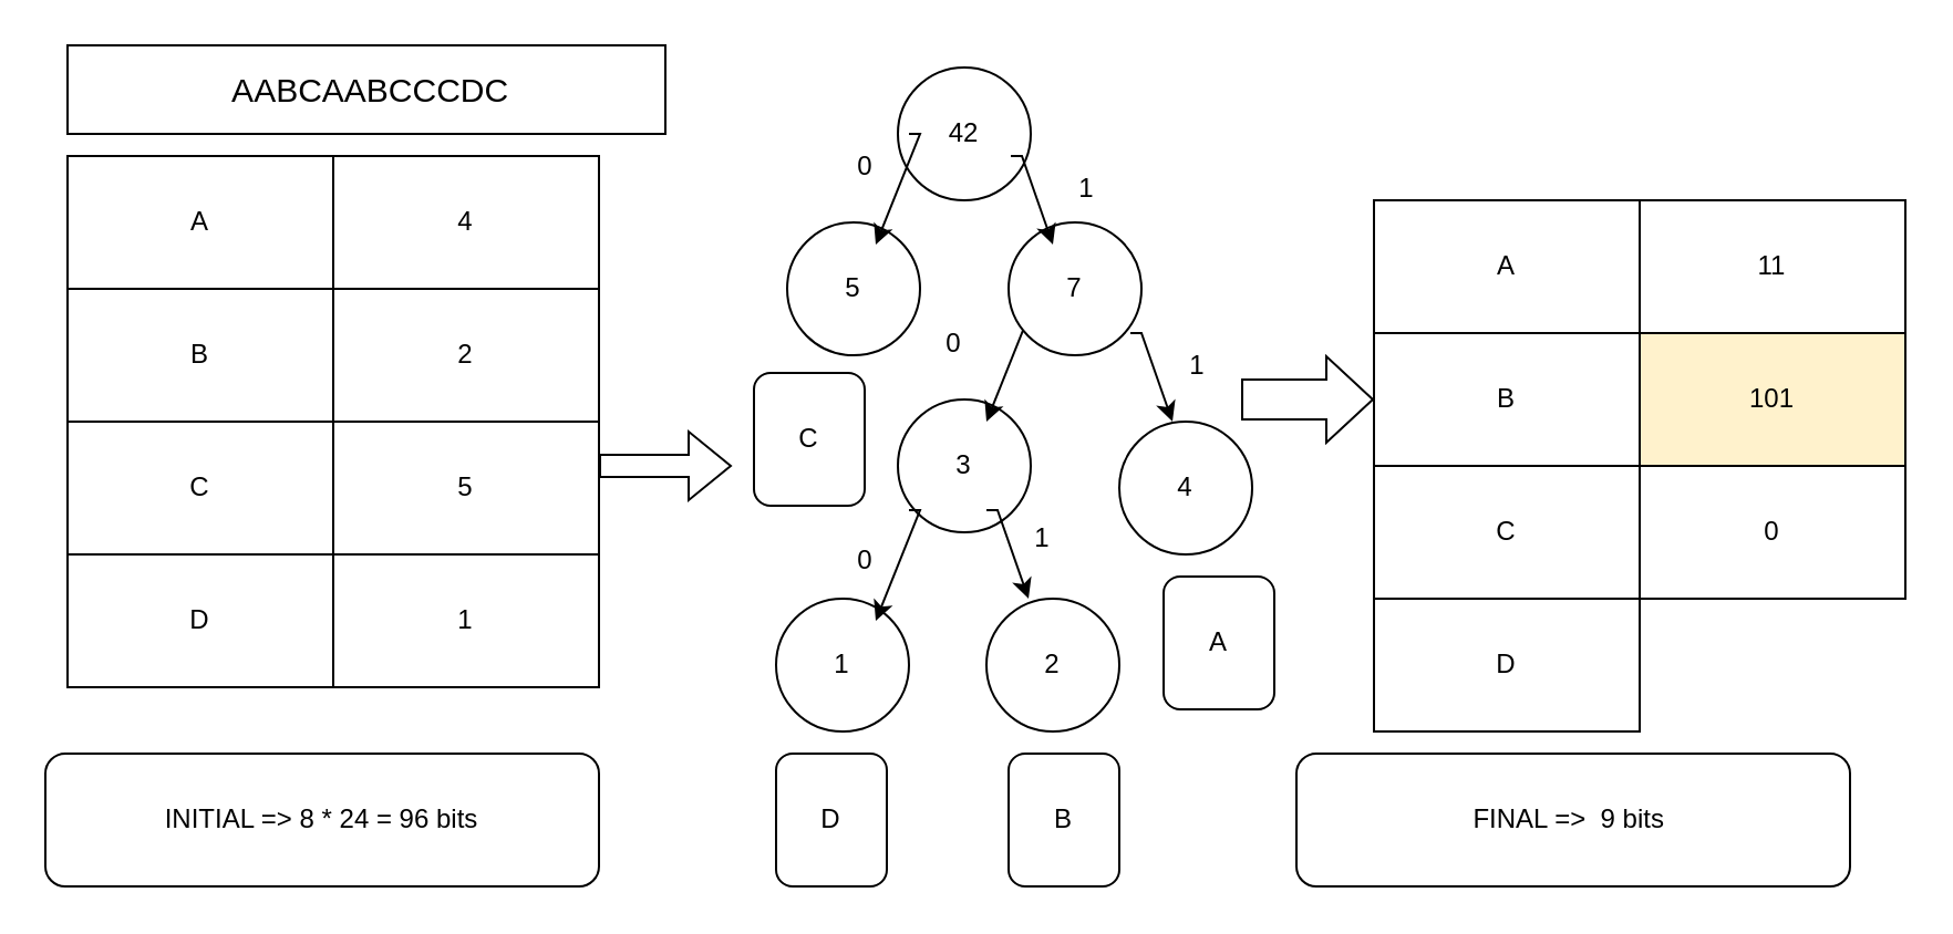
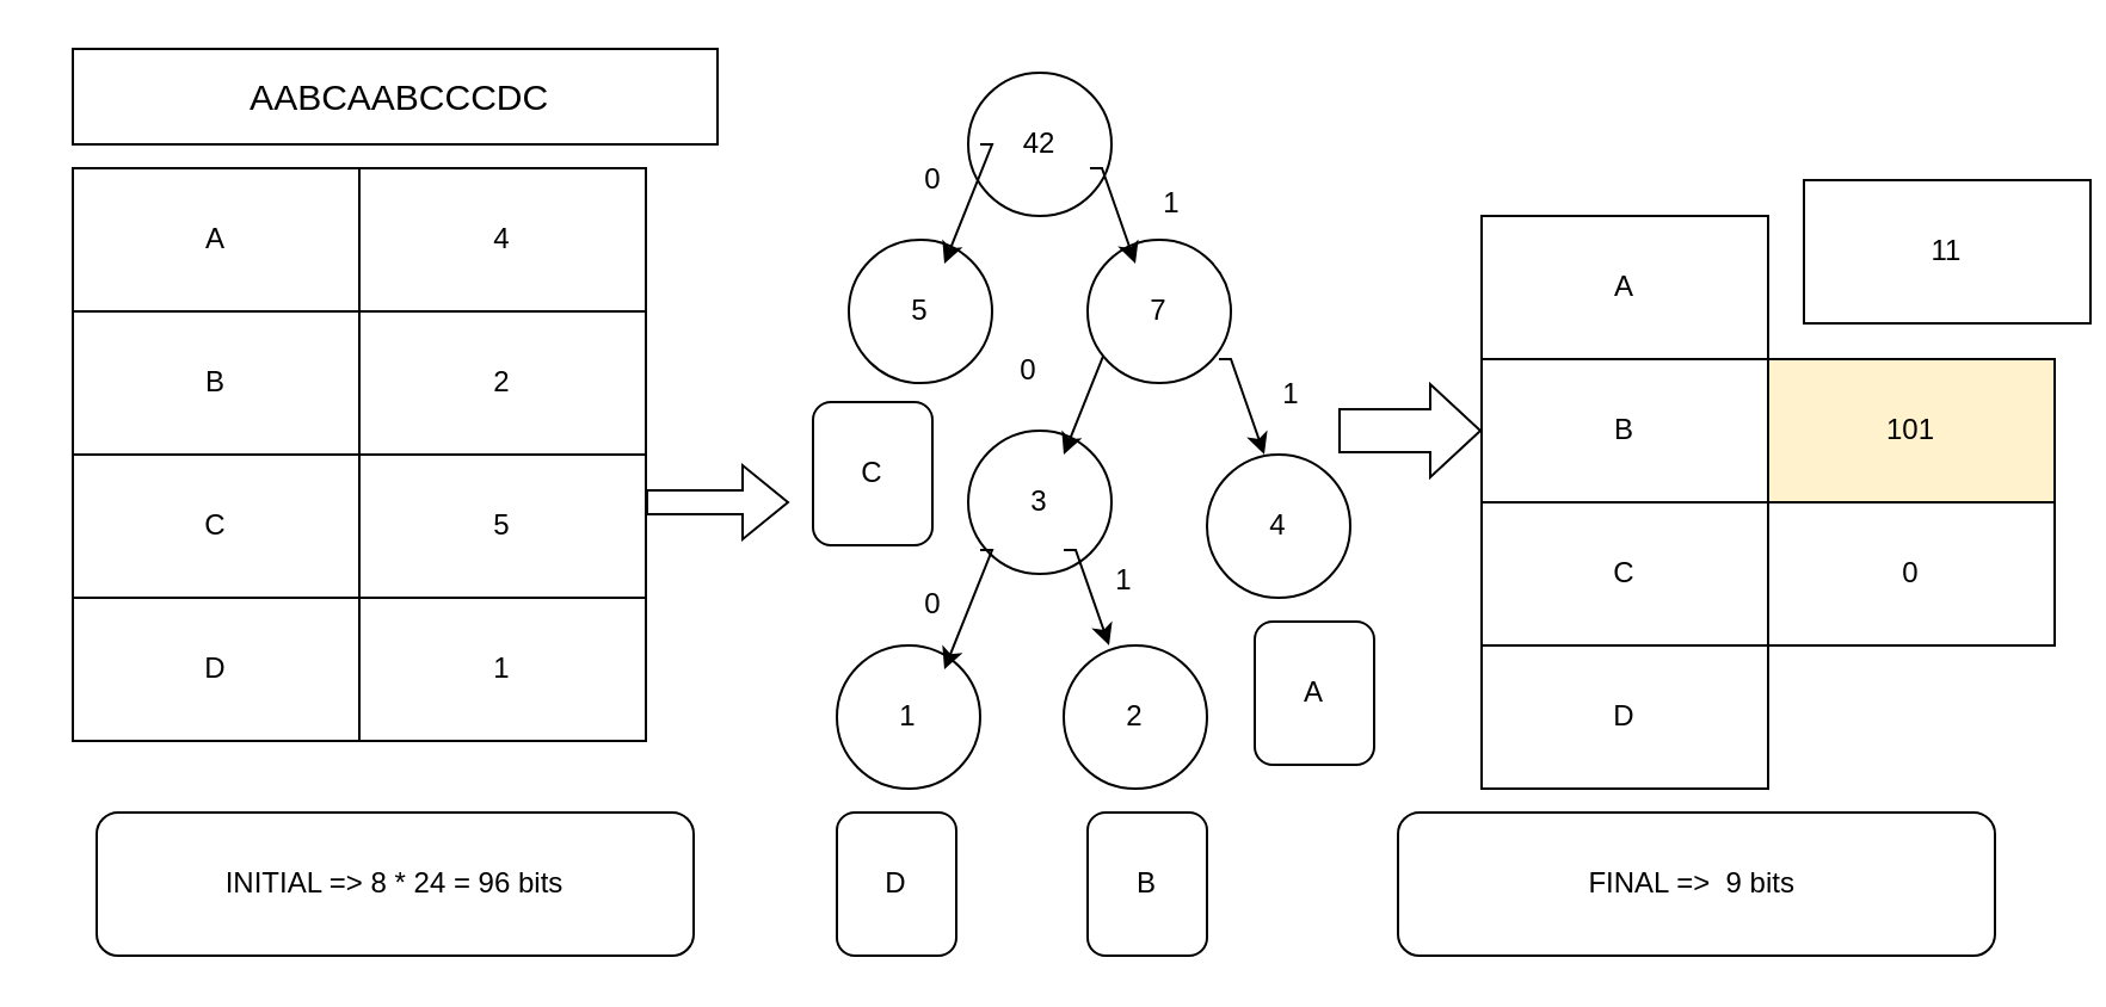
- <mxCell id="29" value="11" style="rounded=0;whiteSpace=wrap;html=1;" vertex="1" parent="1"><mxGeometry x="740" y="90" width="120" height="60" as="geometry" /></mxCell>
+ <mxCell id="29" value="11" style="rounded=0;whiteSpace=wrap;html=1;" vertex="1" parent="1"><mxGeometry x="755" y="75" width="120" height="60" as="geometry" /></mxCell>
- <mxCell id="43" value="INITIAL =&amp;gt; 8 * 24 = 96 bits" style="rounded=1;whiteSpace=wrap;html=1;" vertex="1" parent="1"><mxGeometry y="340" width="250" height="60" as="geometry" x="20" /></mxCell>
+ <mxCell id="43" value="INITIAL =&amp;gt; 8 * 24 = 96 bits" style="rounded=1;whiteSpace=wrap;html=1;" vertex="1" parent="1"><mxGeometry x="40" y="340" width="250" height="60" as="geometry" /></mxCell>
